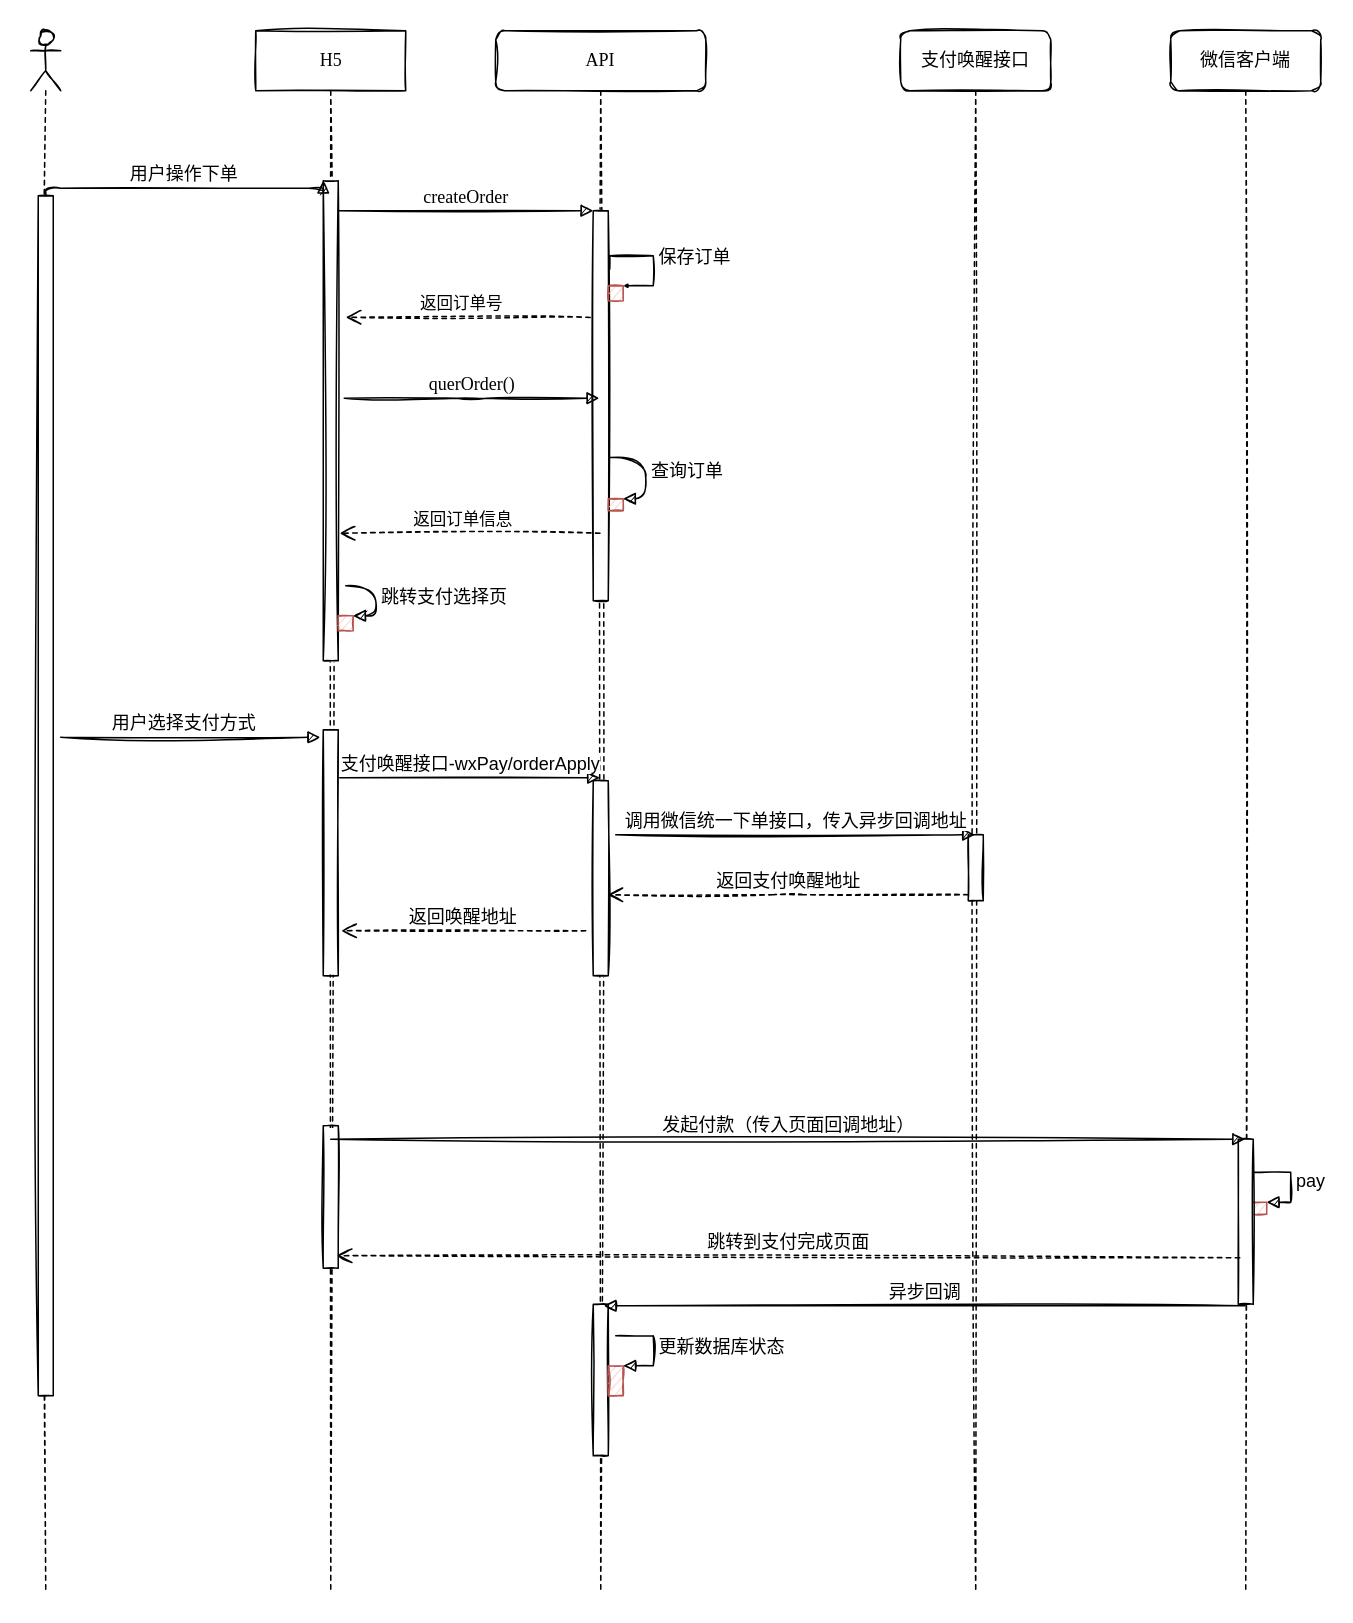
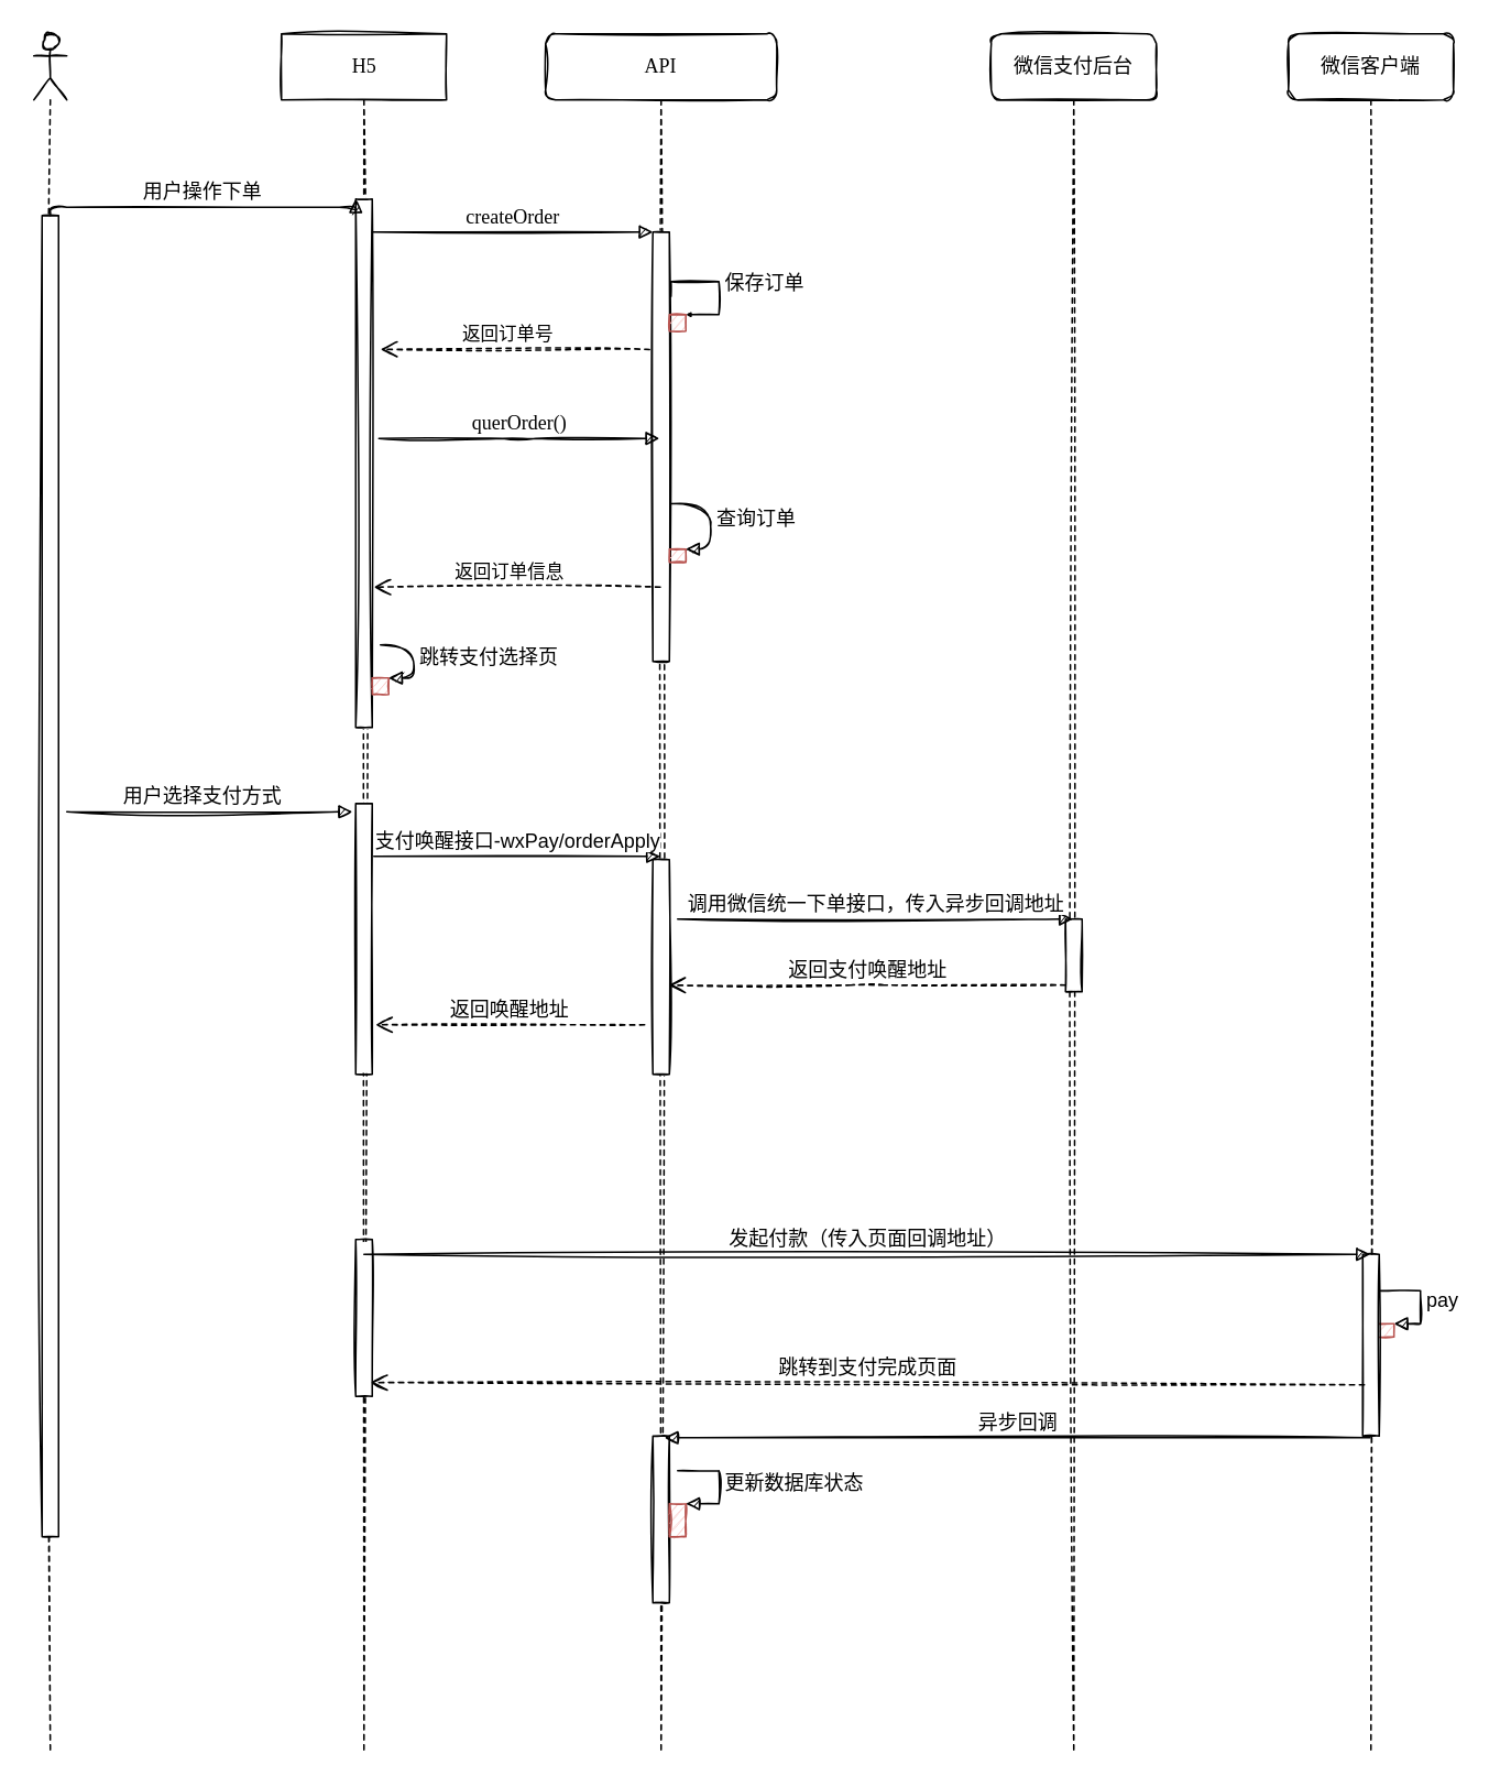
- <mxCell id="18" value="支付唤醒接口" style="shape=umlLifeline;perimeter=lifelinePerimeter;whiteSpace=wrap;html=1;container=1;collapsible=0;recursiveResize=0;outlineConnect=0;rounded=1;shadow=0;comic=0;labelBackgroundColor=none;strokeWidth=1;fontFamily=Verdana;fontSize=12;align=center;sketch=1;" parent="1" vertex="1"><mxGeometry x="600" y="20" width="100" height="1040" as="geometry" /></mxCell>
+ <mxCell id="18" value="微信支付后台" style="shape=umlLifeline;perimeter=lifelinePerimeter;whiteSpace=wrap;html=1;container=1;collapsible=0;recursiveResize=0;outlineConnect=0;rounded=1;shadow=0;comic=0;labelBackgroundColor=none;strokeWidth=1;fontFamily=Verdana;fontSize=12;align=center;sketch=1;" parent="1" vertex="1"><mxGeometry x="600" y="20" width="100" height="1040" as="geometry" /></mxCell>
